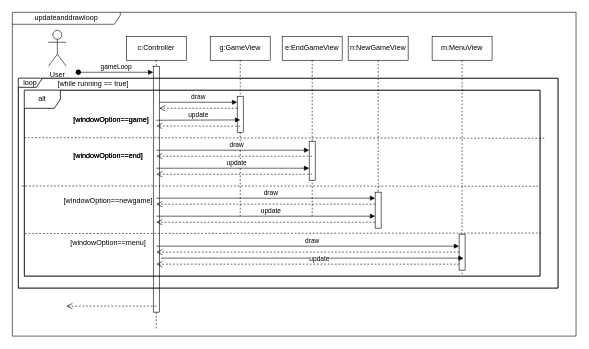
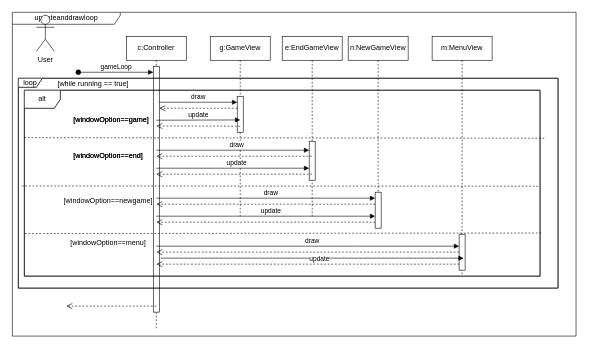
- <mxCell id="44" value="User" style="shape=umlActor;verticalLabelPosition=bottom;verticalAlign=top;html=1;outlineConnect=0;" vertex="1" parent="1"><mxGeometry x="80" y="50" width="30" height="60" as="geometry" /></mxCell>
+ <mxCell id="44" value="User" style="shape=umlActor;verticalLabelPosition=bottom;verticalAlign=top;html=1;outlineConnect=0;" vertex="1" parent="1"><mxGeometry x="60" y="25" width="30" height="60" as="geometry" /></mxCell>
